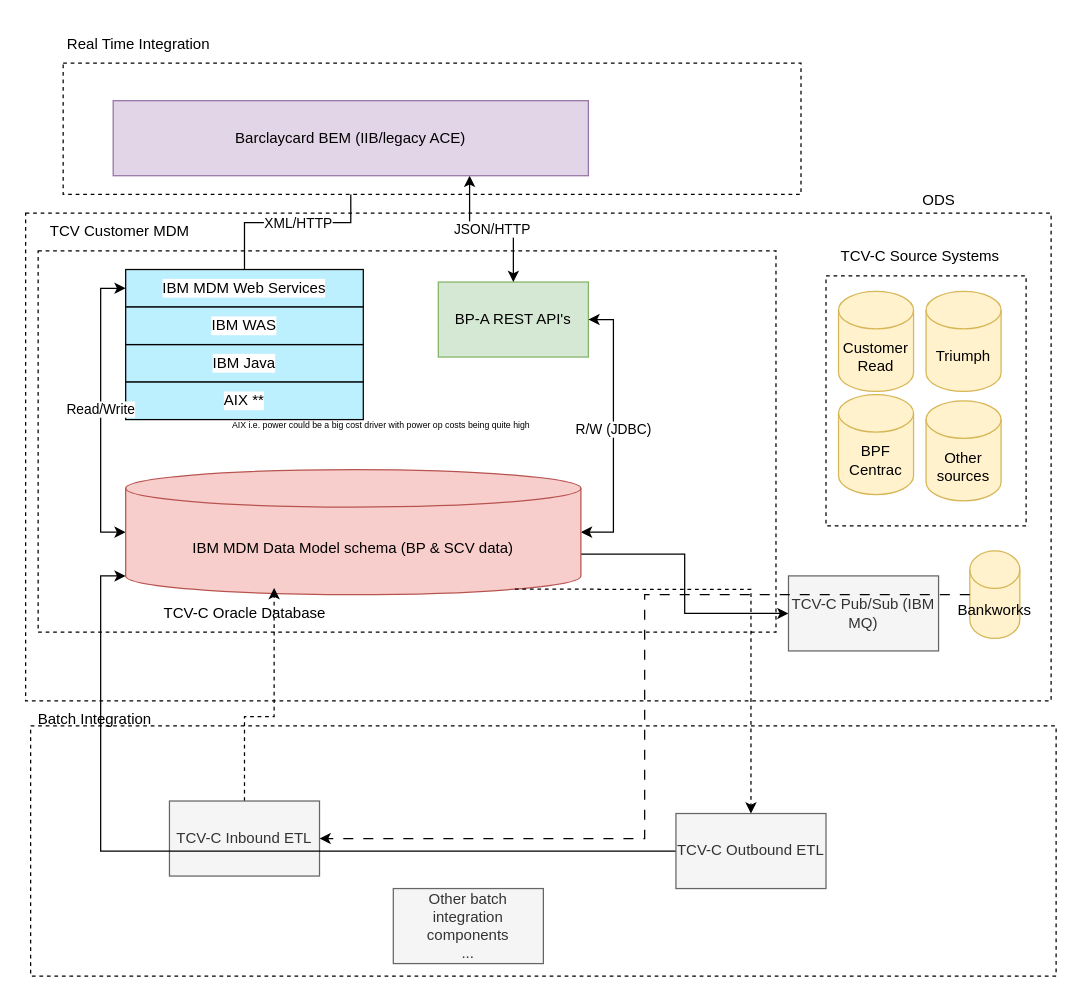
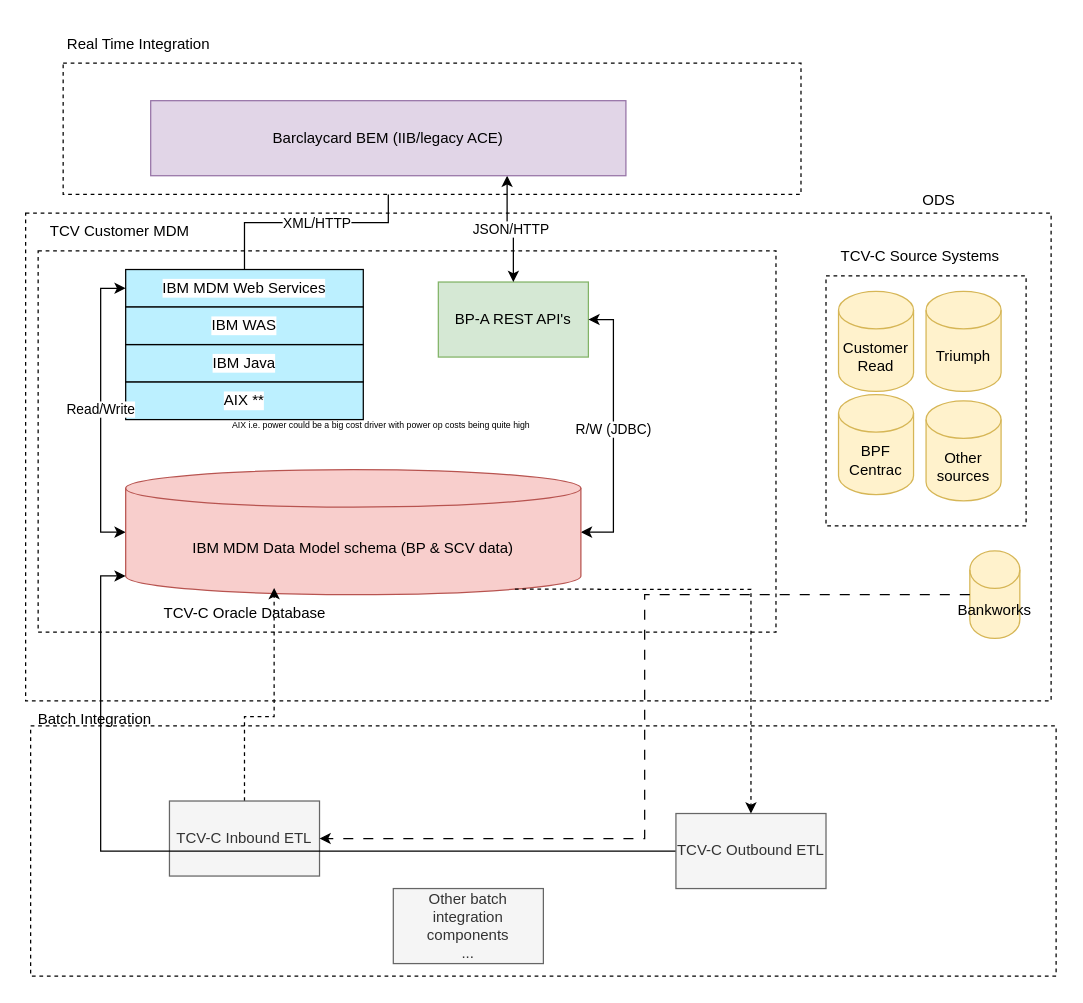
- <mxCell id="19" value="Barclaycard BEM (IIB/legacy ACE)" style="whiteSpace=wrap;html=1;fillColor=#e1d5e7;strokeColor=#9673a6;" vertex="1" parent="1"><mxGeometry x="90" y="80" width="380" height="60" as="geometry" /></mxCell>
+ <mxCell id="19" value="Barclaycard BEM (IIB/legacy ACE)" style="whiteSpace=wrap;html=1;fillColor=#e1d5e7;strokeColor=#9673a6;" vertex="1" parent="1"><mxGeometry x="120" y="80" width="380" height="60" as="geometry" /></mxCell>
- <mxCell id="13" style="edgeStyle=orthogonalEdgeStyle;rounded=0;orthogonalLoop=1;jettySize=auto;html=1;exitX=1;exitY=0;exitDx=0;exitDy=67.5;exitPerimeter=0;entryX=0;entryY=0.5;entryDx=0;entryDy=0;" edge="1" parent="1" source="14" target="37"><mxGeometry relative="1" as="geometry" /></mxCell>
- <mxCell id="37" value="TCV-C Pub/Sub (IBM MQ)" style="rounded=0;whiteSpace=wrap;html=1;fillColor=#f5f5f5;fontColor=#333333;strokeColor=#666666;" vertex="1" parent="1"><mxGeometry x="630" y="460" width="120" height="60" as="geometry" /></mxCell>
